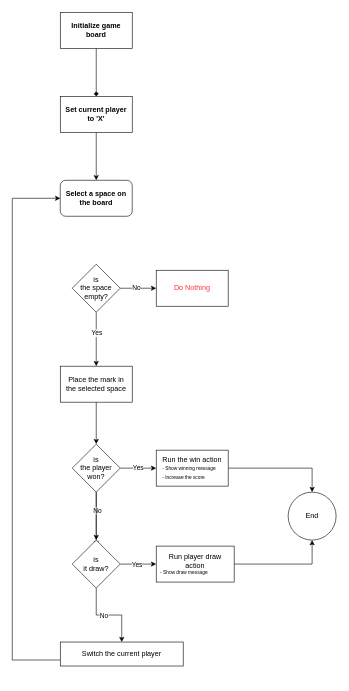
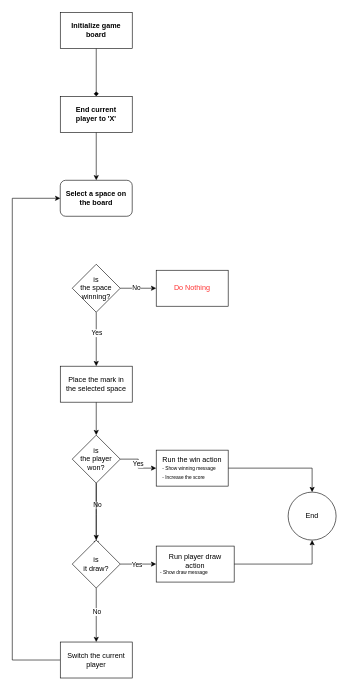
- <mxCell id="5" value="&lt;b&gt;Set current player to 'X'&lt;/b&gt;" style="whiteSpace=wrap;html=1;rounded=0;strokeWidth=1;perimeterSpacing=0;spacing=8;" parent="1" vertex="1"><mxGeometry x="100" y="160" width="120" height="60" as="geometry" /></mxCell>
+ <mxCell id="5" value="&lt;b&gt;End current player to 'X'&lt;/b&gt;" style="whiteSpace=wrap;html=1;rounded=0;strokeWidth=1;perimeterSpacing=0;spacing=8;" parent="1" vertex="1"><mxGeometry x="100" y="160" width="120" height="60" as="geometry" /></mxCell>
- <mxCell id="11" value="is&lt;br&gt;the space empty?" style="rhombus;rounded=0;strokeWidth=1;spacing=8;whiteSpace=wrap;html=1;" parent="1" vertex="1"><mxGeometry x="120" y="440" width="80" height="80" as="geometry" /></mxCell>
+ <mxCell id="11" value="is&lt;br&gt;the space winning?" style="rhombus;rounded=0;strokeWidth=1;spacing=8;whiteSpace=wrap;html=1;" parent="1" vertex="1"><mxGeometry x="120" y="440" width="80" height="80" as="geometry" /></mxCell>
- <mxCell id="19" value="is &lt;br&gt;the player won?" style="rhombus;whiteSpace=wrap;html=1;rounded=0;strokeWidth=1;spacing=8;" parent="1" vertex="1"><mxGeometry x="120" y="740" width="80" height="80" as="geometry" /></mxCell>
+ <mxCell id="19" value="is &lt;br&gt;the player won?" style="rhombus;whiteSpace=wrap;html=1;rounded=0;strokeWidth=1;spacing=8;" parent="1" vertex="1"><mxGeometry x="120" y="725" width="80" height="80" as="geometry" /></mxCell>
- <mxCell id="30" value="Switch the current player" style="whiteSpace=wrap;html=1;rounded=0;strokeWidth=1;spacing=8;" parent="1" vertex="1"><mxGeometry x="100" y="1070" width="205" height="40" as="geometry" /></mxCell>
+ <mxCell id="30" value="Switch the current player" style="whiteSpace=wrap;html=1;rounded=0;strokeWidth=1;spacing=8;" parent="1" vertex="1"><mxGeometry x="100" y="1070" width="120" height="60" as="geometry" /></mxCell>
